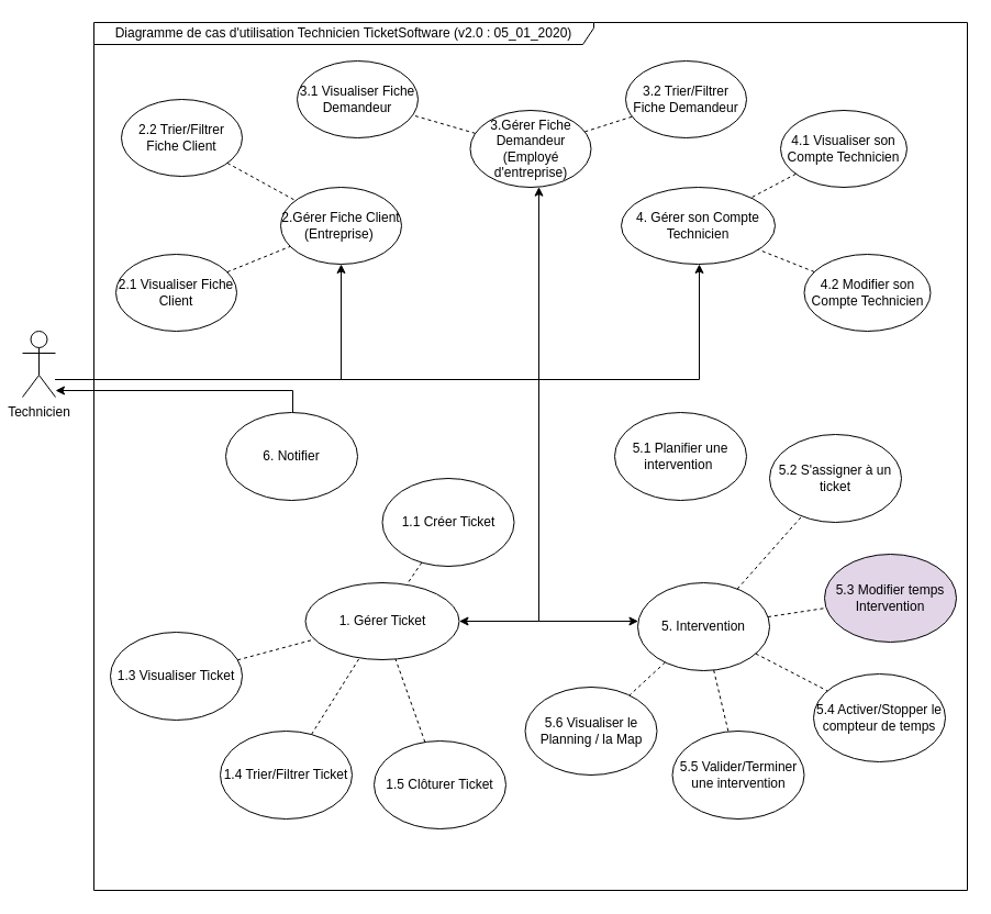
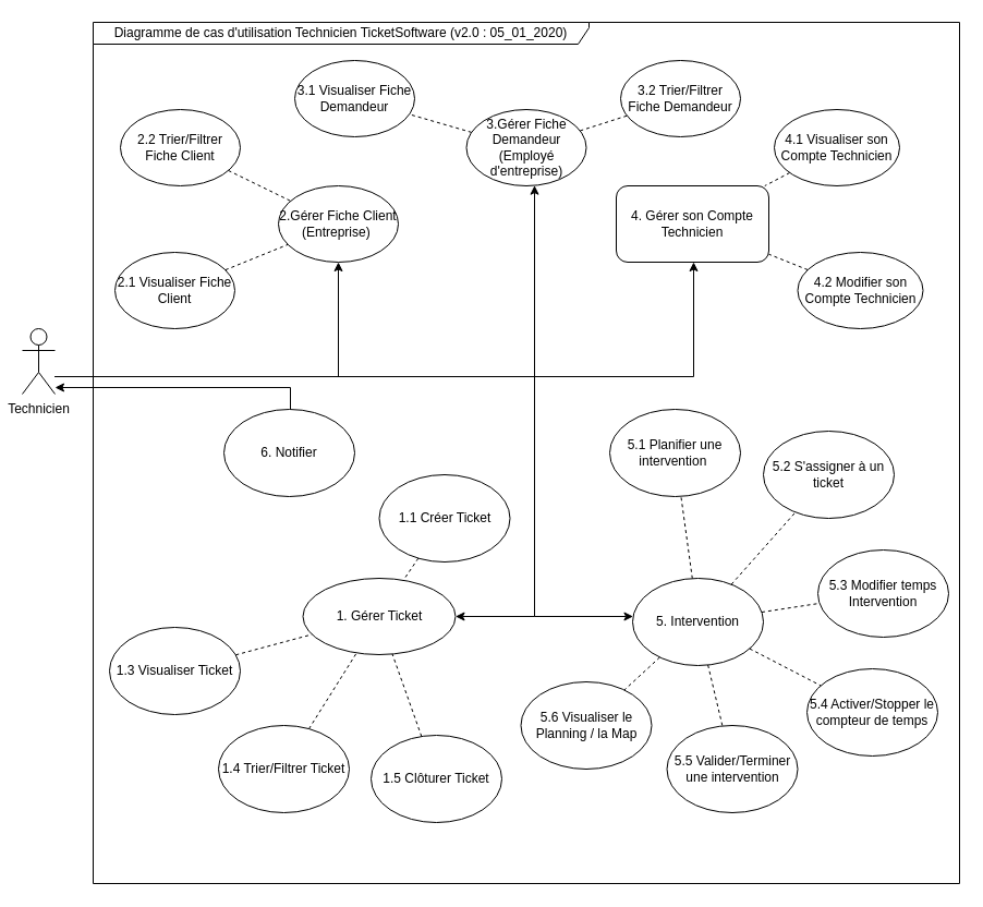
- <mxCell id="17" value="2.2 Trier/Filtrer Fiche Client" style="ellipse;whiteSpace=wrap;html=1;" parent="1" vertex="1"><mxGeometry x="110" y="90" width="110" height="70" as="geometry" /></mxCell>
+ <mxCell id="17" value="2.2 Trier/Filtrer Fiche Client" style="ellipse;whiteSpace=wrap;html=1;" parent="1" vertex="1"><mxGeometry x="110" y="100" width="110" height="70" as="geometry" /></mxCell>
- <mxCell id="24" value="4. Gérer son Compte Technicien" style="ellipse;whiteSpace=wrap;html=1;" parent="1" vertex="1"><mxGeometry x="565" y="170" width="140" height="70" as="geometry" /></mxCell>
+ <mxCell id="24" value="4. Gérer son Compte Technicien" style="whiteSpace=wrap;html=1;rounded=1;" parent="1" vertex="1"><mxGeometry x="565" y="170" width="140" height="70" as="geometry" /></mxCell>
+ <mxCell id="38" value="" style="endArrow=none;dashed=1;html=1;" parent="1" source="30" target="36" edge="1"><mxGeometry width="50" height="50" relative="1" as="geometry"><mxPoint x="340.258" y="675.589" as="sourcePoint" /><mxPoint x="358.295" y="609.696" as="targetPoint" /></mxGeometry></mxCell>
- <mxCell id="33" value="5.3 Modifier temps Intervention" style="ellipse;whiteSpace=wrap;html=1;fillColor=#e1d5e7;" parent="1" vertex="1"><mxGeometry x="750" y="504" width="120" height="80" as="geometry" /></mxCell>
+ <mxCell id="33" value="5.3 Modifier temps Intervention" style="ellipse;whiteSpace=wrap;html=1;" parent="1" vertex="1"><mxGeometry x="750" y="504" width="120" height="80" as="geometry" /></mxCell>
